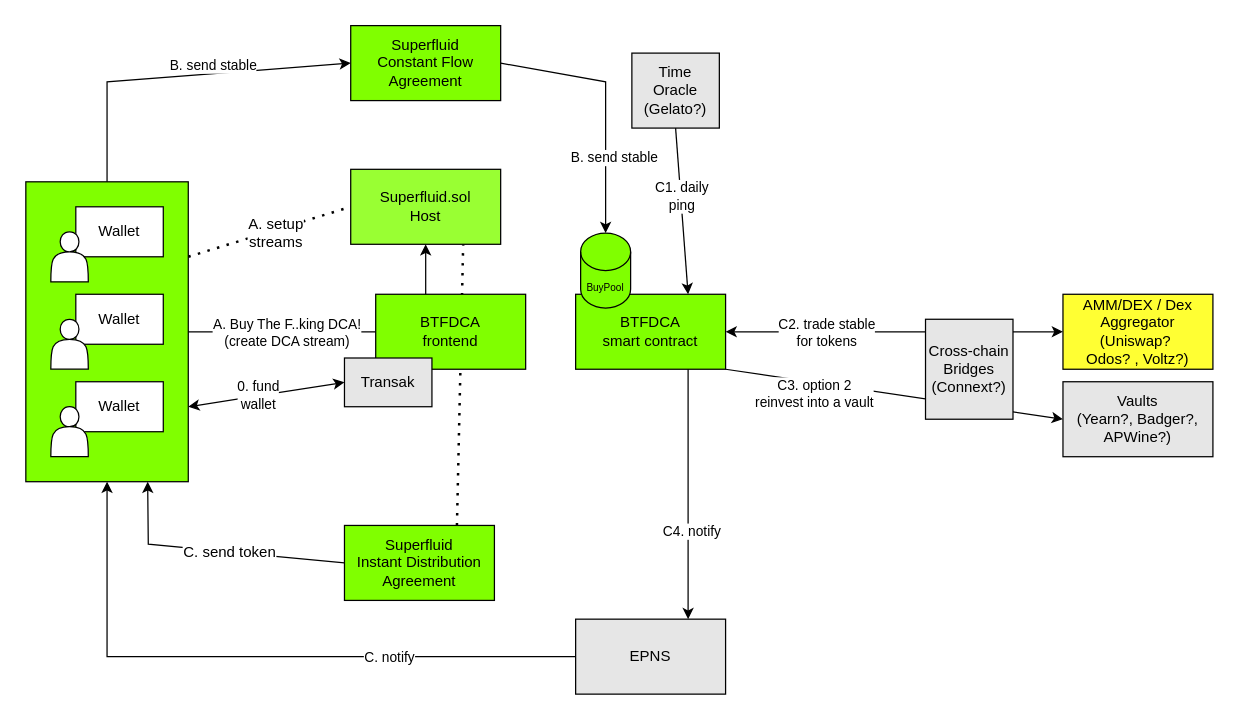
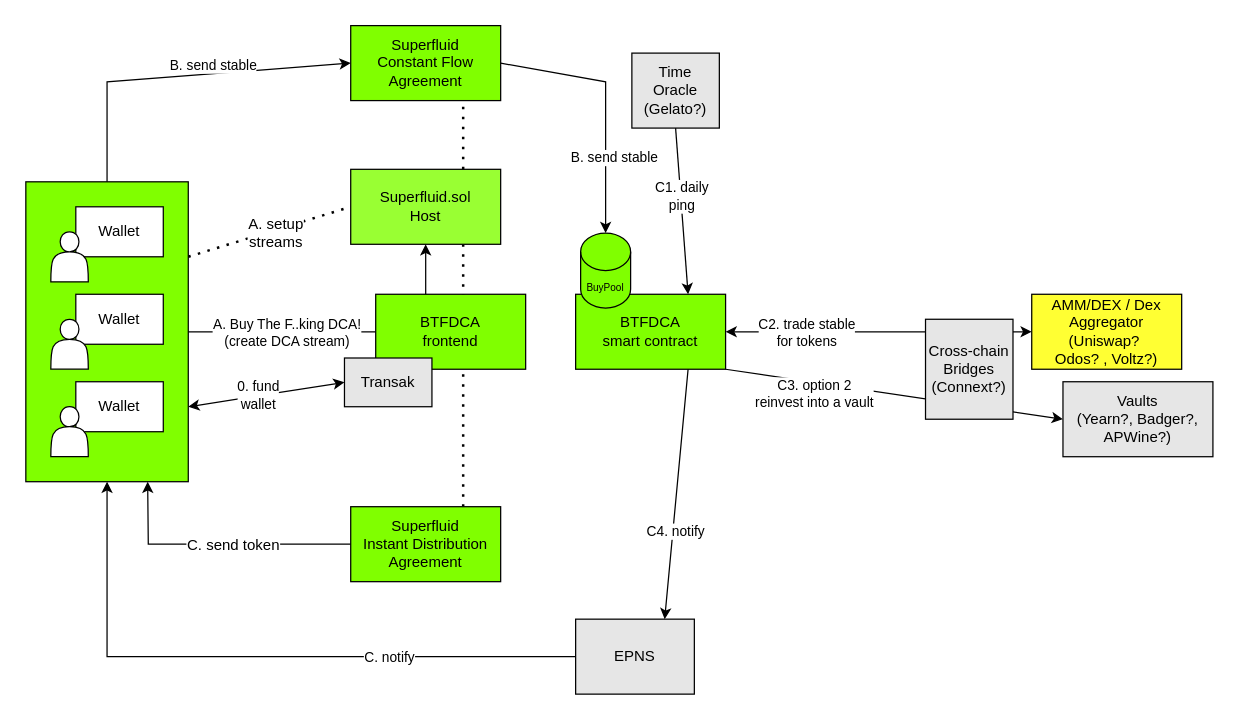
+ <mxCell id="20" value="" style="endArrow=none;dashed=1;html=1;dashPattern=1 3;strokeWidth=2;rounded=0;exitX=0.75;exitY=0;exitDx=0;exitDy=0;entryX=0.75;entryY=1;entryDx=0;entryDy=0;" parent="1" source="5" target="24" edge="1"><mxGeometry width="50" height="50" relative="1" as="geometry"><mxPoint x="420" y="155" as="sourcePoint" /><mxPoint x="470" y="105" as="targetPoint" /></mxGeometry></mxCell>
- <mxCell id="6" value="AMM/DEX / Dex Aggregator&lt;br&gt;(Uniswap?&amp;nbsp;&lt;br&gt;Odos? , Voltz?)" style="rounded=0;whiteSpace=wrap;html=1;fillColor=#FFFF33;" parent="1" vertex="1"><mxGeometry x="850" y="235" width="120" height="60" as="geometry" /></mxCell>
+ <mxCell id="6" value="AMM/DEX / Dex Aggregator&lt;br&gt;(Uniswap?&amp;nbsp;&lt;br&gt;Odos? , Voltz?)" style="rounded=0;whiteSpace=wrap;html=1;fillColor=#FFFF33;" parent="1" vertex="1"><mxGeometry x="825" y="235" width="120" height="60" as="geometry" /></mxCell>
- <mxCell id="33" value="Superfluid&lt;br&gt;Instant Distribution&lt;br&gt;Agreement" style="rounded=0;whiteSpace=wrap;html=1;fillColor=#80FF00;" parent="1" vertex="1"><mxGeometry x="275" y="420" width="120" height="60" as="geometry" /></mxCell>
+ <mxCell id="33" value="Superfluid&lt;br&gt;Instant Distribution&lt;br&gt;Agreement" style="rounded=0;whiteSpace=wrap;html=1;fillColor=#80FF00;" parent="1" vertex="1"><mxGeometry x="280" y="405" width="120" height="60" as="geometry" /></mxCell>
- <mxCell id="36" value="EPNS" style="rounded=0;whiteSpace=wrap;html=1;fillColor=#E6E6E6;" parent="1" vertex="1"><mxGeometry x="460" y="495" width="120" height="60" as="geometry" /></mxCell>
+ <mxCell id="36" value="EPNS" style="rounded=0;whiteSpace=wrap;html=1;fillColor=#E6E6E6;" parent="1" vertex="1"><mxGeometry x="460" y="495" width="95" height="60" as="geometry" /></mxCell>
